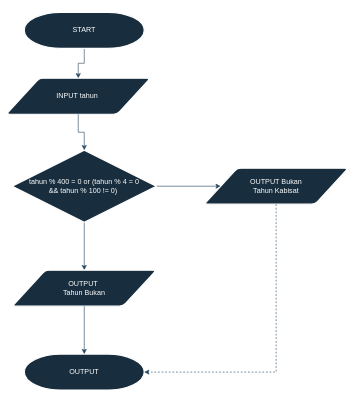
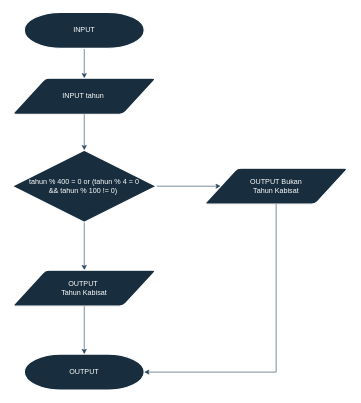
- <mxCell id="3" value="START" style="strokeWidth=2;html=1;shape=mxgraph.flowchart.terminator;whiteSpace=wrap;labelBackgroundColor=none;fillColor=#182E3E;strokeColor=#FFFFFF;fontColor=#FFFFFF;" vertex="1" parent="1"><mxGeometry x="40" y="20" width="200" height="60" as="geometry" /></mxCell>
+ <mxCell id="3" value="INPUT" style="strokeWidth=2;html=1;shape=mxgraph.flowchart.terminator;whiteSpace=wrap;labelBackgroundColor=none;fillColor=#182E3E;strokeColor=#FFFFFF;fontColor=#FFFFFF;" vertex="1" parent="1"><mxGeometry x="40" y="20" width="200" height="60" as="geometry" /></mxCell>
- <mxCell id="4" value="INPUT tahun&amp;nbsp;" style="shape=parallelogram;html=1;strokeWidth=2;perimeter=parallelogramPerimeter;whiteSpace=wrap;rounded=1;arcSize=12;size=0.23;labelBackgroundColor=none;fillColor=#182E3E;strokeColor=#FFFFFF;fontColor=#FFFFFF;" vertex="1" parent="1"><mxGeometry x="10" y="130" width="240" height="60" as="geometry" /></mxCell>
+ <mxCell id="4" value="INPUT tahun&amp;nbsp;" style="shape=parallelogram;html=1;strokeWidth=2;perimeter=parallelogramPerimeter;whiteSpace=wrap;rounded=1;arcSize=12;size=0.23;labelBackgroundColor=none;fillColor=#182E3E;strokeColor=#FFFFFF;fontColor=#FFFFFF;" vertex="1" parent="1"><mxGeometry x="20" y="130" width="240" height="60" as="geometry" /></mxCell>
- <mxCell id="9" value="OUTPUT&amp;nbsp;&lt;br&gt;Tahun Bukan" style="shape=parallelogram;html=1;strokeWidth=2;perimeter=parallelogramPerimeter;whiteSpace=wrap;rounded=1;arcSize=12;size=0.23;labelBackgroundColor=none;fillColor=#182E3E;strokeColor=#FFFFFF;fontColor=#FFFFFF;" vertex="1" parent="1"><mxGeometry x="20" y="450" width="240" height="60" as="geometry" /></mxCell>
+ <mxCell id="9" value="OUTPUT&amp;nbsp;&lt;br&gt;Tahun Kabisat" style="shape=parallelogram;html=1;strokeWidth=2;perimeter=parallelogramPerimeter;whiteSpace=wrap;rounded=1;arcSize=12;size=0.23;labelBackgroundColor=none;fillColor=#182E3E;strokeColor=#FFFFFF;fontColor=#FFFFFF;" vertex="1" parent="1"><mxGeometry x="20" y="450" width="240" height="60" as="geometry" /></mxCell>
- <mxCell id="13" style="edgeStyle=orthogonalEdgeStyle;rounded=0;orthogonalLoop=1;jettySize=auto;html=1;exitX=0.5;exitY=1;exitDx=0;exitDy=0;entryX=1;entryY=0.5;entryDx=0;entryDy=0;entryPerimeter=0;labelBackgroundColor=none;strokeColor=#23445D;fontColor=default;dashed=1;" edge="1" parent="1" source="8" target="10"><mxGeometry relative="1" as="geometry" /></mxCell>
+ <mxCell id="13" style="edgeStyle=orthogonalEdgeStyle;rounded=0;orthogonalLoop=1;jettySize=auto;html=1;exitX=0.5;exitY=1;exitDx=0;exitDy=0;entryX=1;entryY=0.5;entryDx=0;entryDy=0;entryPerimeter=0;labelBackgroundColor=none;strokeColor=#23445D;fontColor=default;" edge="1" parent="1" source="8" target="10"><mxGeometry relative="1" as="geometry" /></mxCell>
